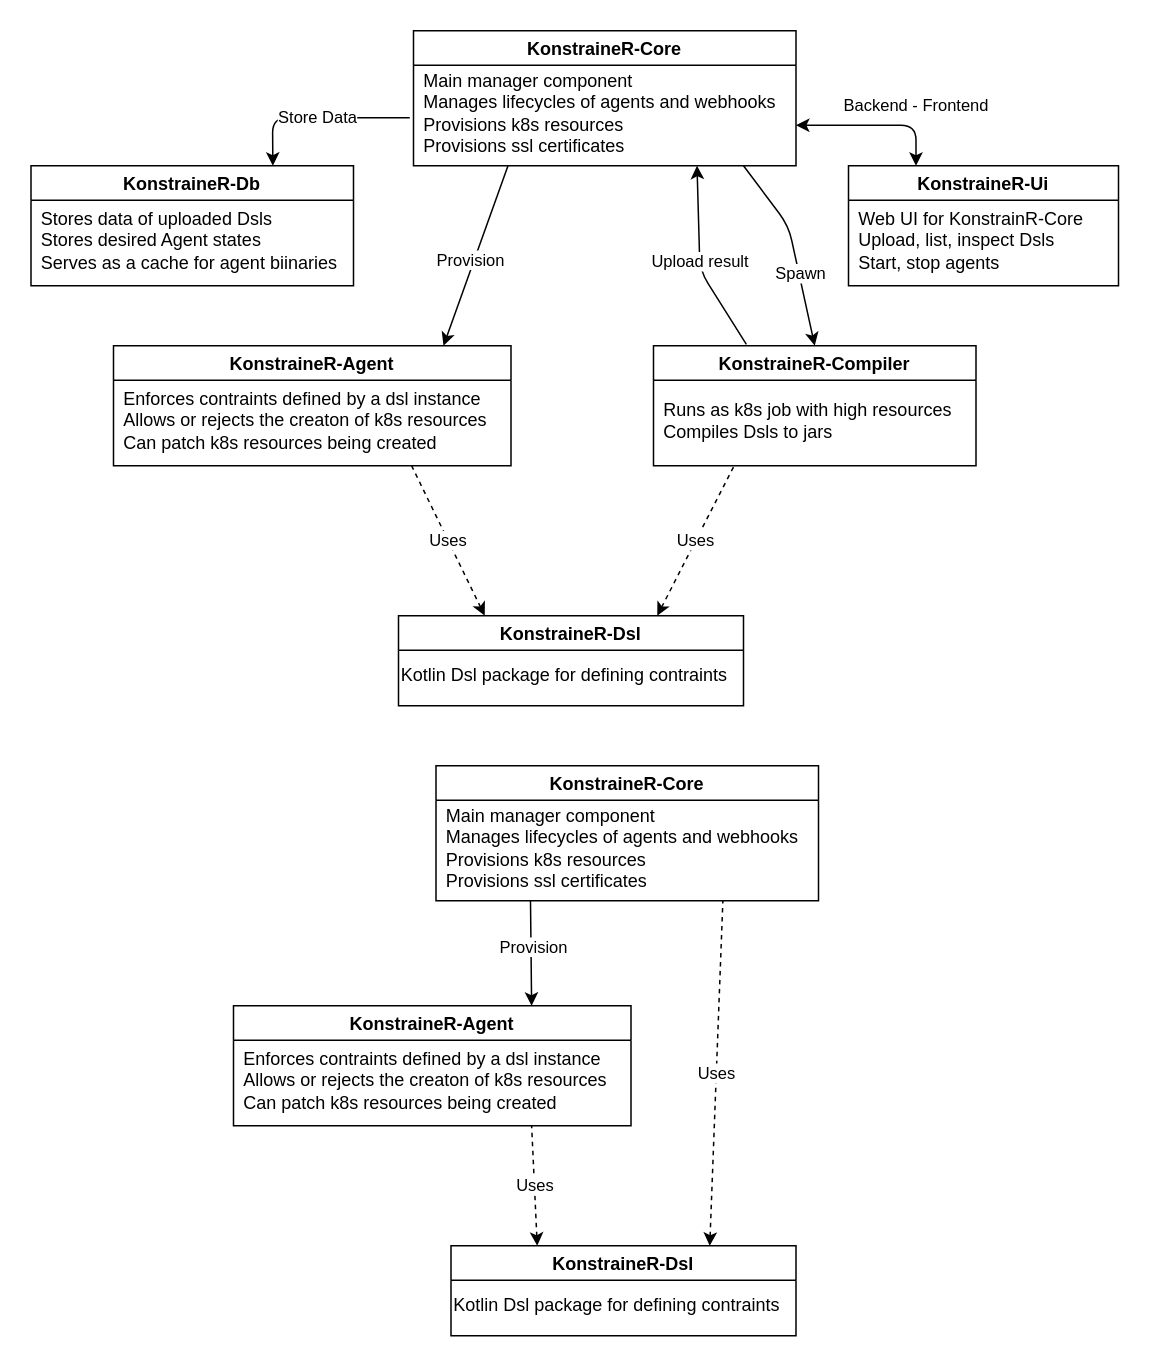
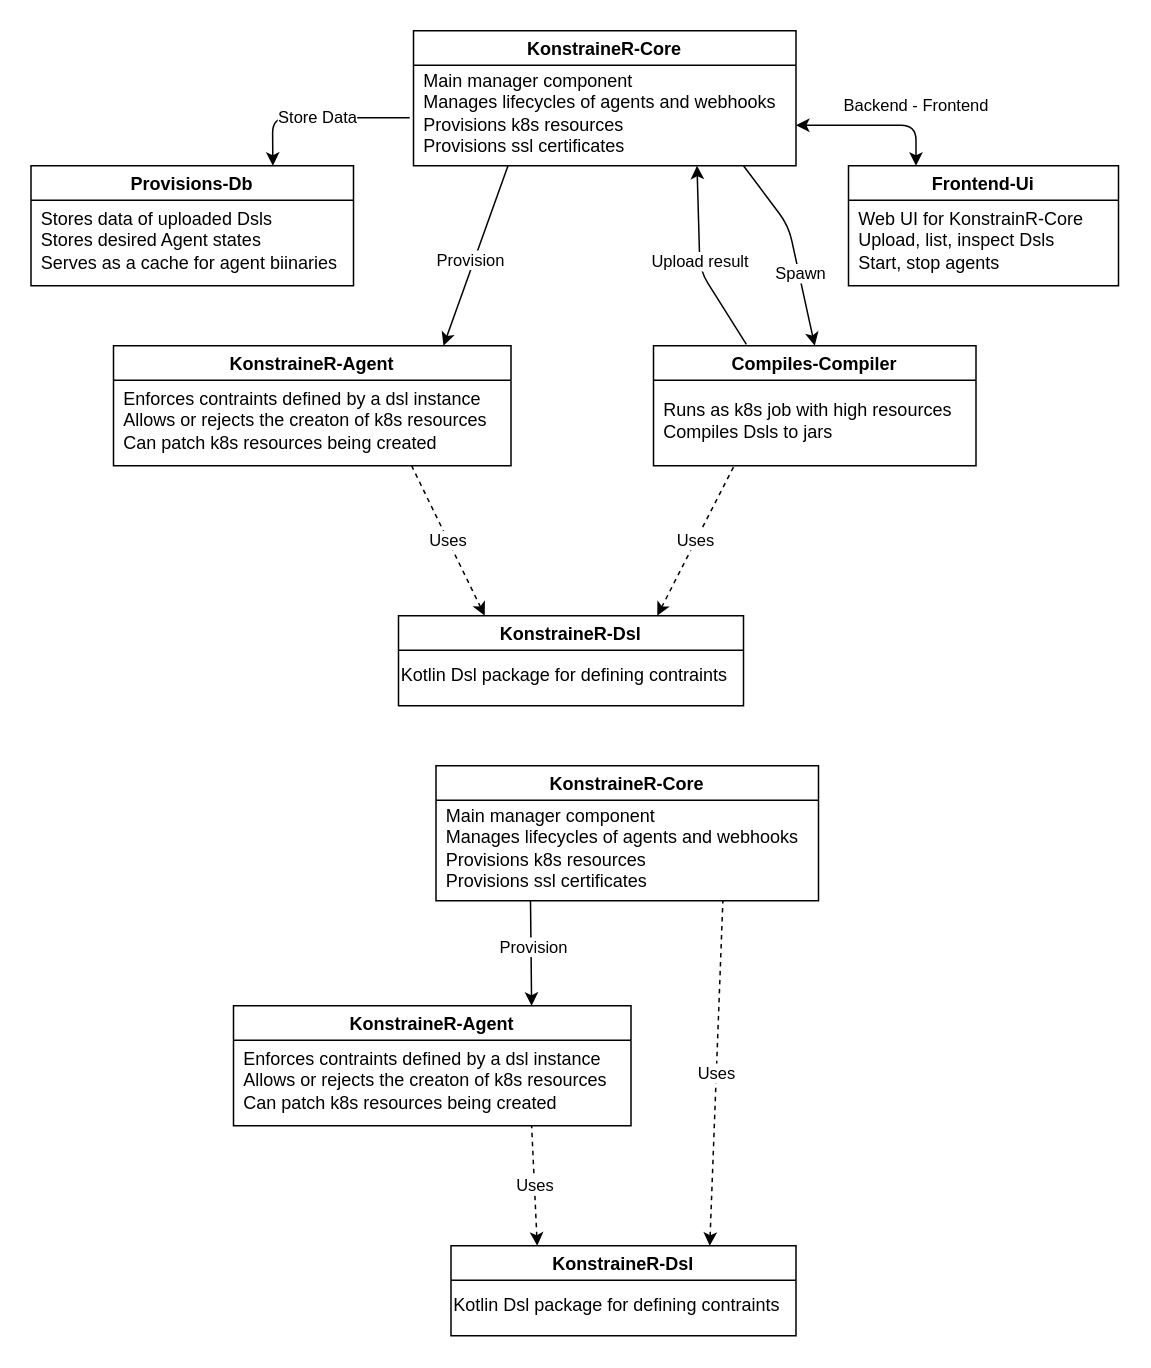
- <mxCell id="6" value="KonstraineR-Db" style="swimlane;" vertex="1" parent="1"><mxGeometry x="20" y="110" width="215" height="80" as="geometry" /></mxCell>
+ <mxCell id="6" value="Provisions-Db" style="swimlane;" vertex="1" parent="1"><mxGeometry x="20" y="110" width="215" height="80" as="geometry" /></mxCell>
- <mxCell id="4" value="KonstraineR-Ui" style="swimlane;" vertex="1" parent="1"><mxGeometry x="565" y="110" width="180" height="80" as="geometry" /></mxCell>
+ <mxCell id="4" value="Frontend-Ui" style="swimlane;" vertex="1" parent="1"><mxGeometry x="565" y="110" width="180" height="80" as="geometry" /></mxCell>
- <mxCell id="8" value="KonstraineR-Compiler" style="swimlane;" vertex="1" parent="1"><mxGeometry x="435" y="230" width="215" height="80" as="geometry" /></mxCell>
+ <mxCell id="8" value="Compiles-Compiler" style="swimlane;" vertex="1" parent="1"><mxGeometry x="435" y="230" width="215" height="80" as="geometry" /></mxCell>
